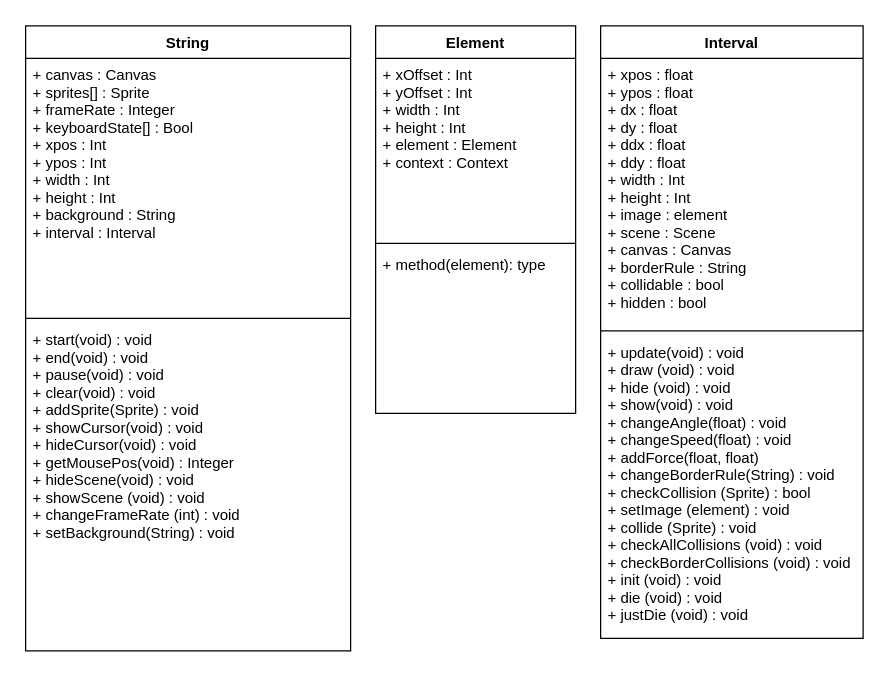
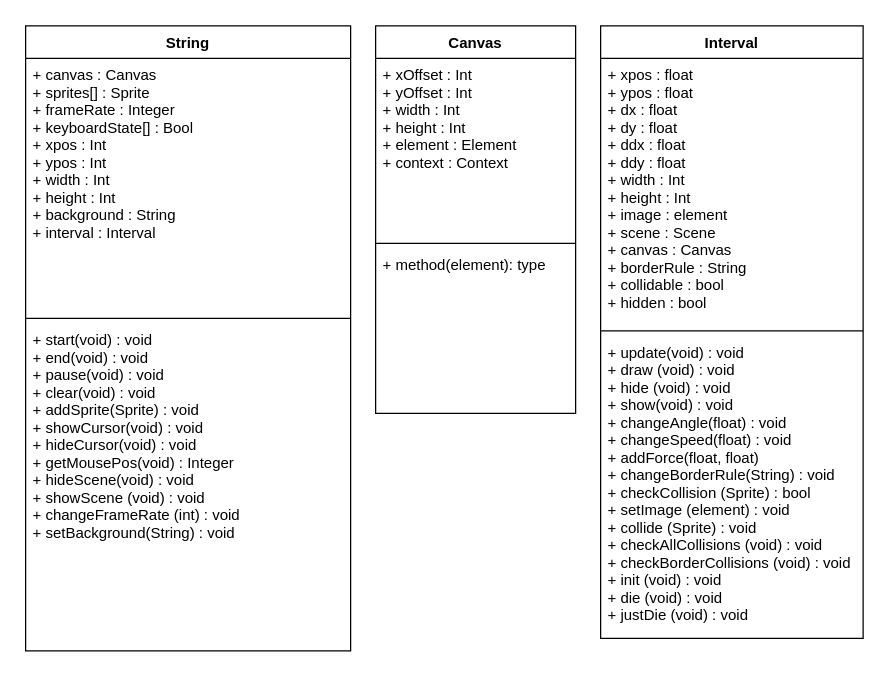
- <mxCell id="6" value="Element" style="swimlane;fontStyle=1;align=center;verticalAlign=top;childLayout=stackLayout;horizontal=1;startSize=26;horizontalStack=0;resizeParent=1;resizeParentMax=0;resizeLast=0;collapsible=1;marginBottom=0;" parent="1" vertex="1"><mxGeometry x="300" y="20" width="160" height="310" as="geometry"><mxRectangle x="300" y="30" width="70" height="26" as="alternateBounds" /></mxGeometry></mxCell>
+ <mxCell id="6" value="Canvas" style="swimlane;fontStyle=1;align=center;verticalAlign=top;childLayout=stackLayout;horizontal=1;startSize=26;horizontalStack=0;resizeParent=1;resizeParentMax=0;resizeLast=0;collapsible=1;marginBottom=0;" parent="1" vertex="1"><mxGeometry x="300" y="20" width="160" height="310" as="geometry"><mxRectangle x="300" y="30" width="70" height="26" as="alternateBounds" /></mxGeometry></mxCell>
